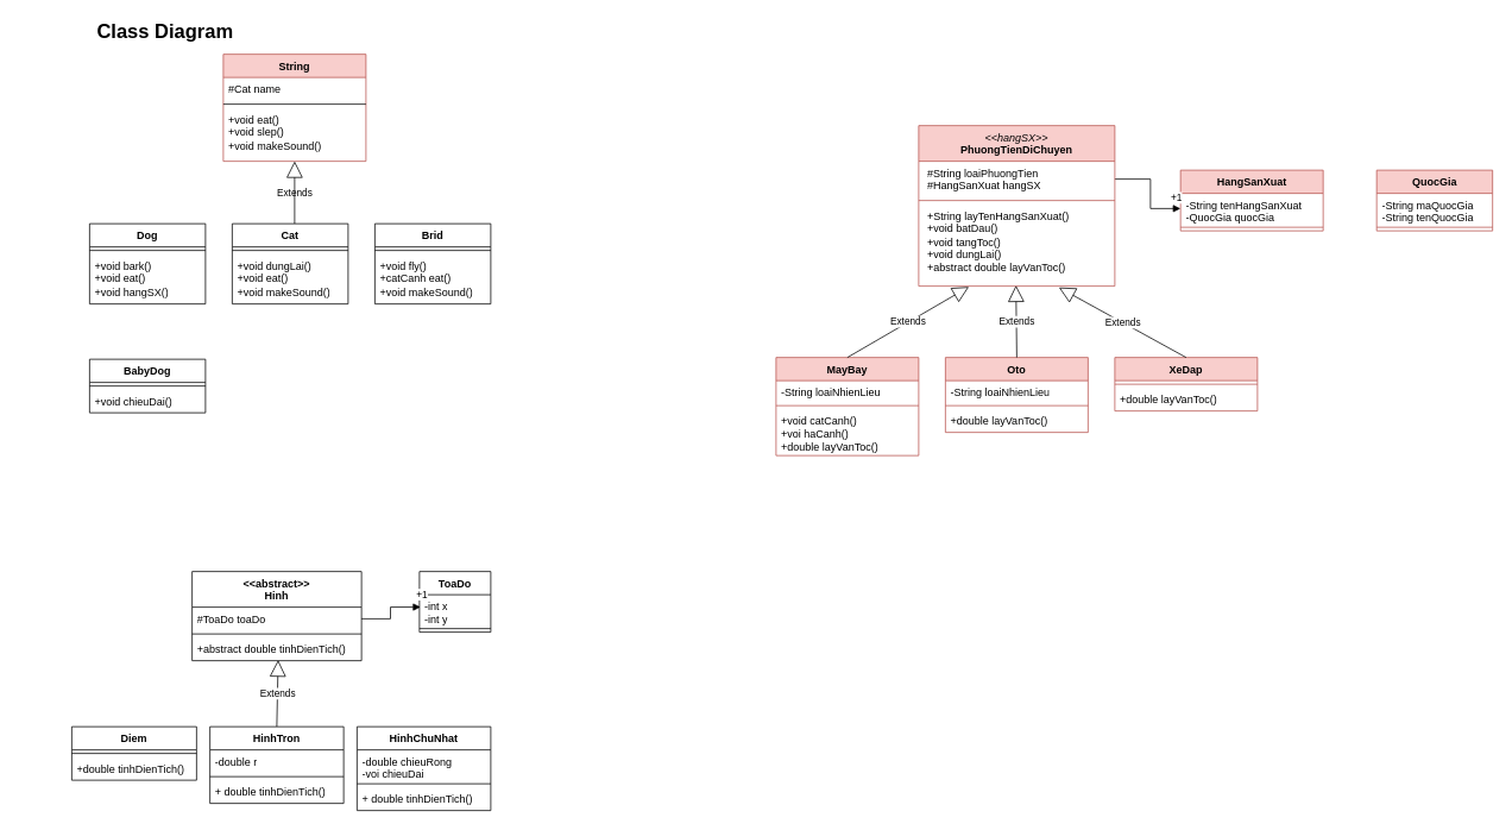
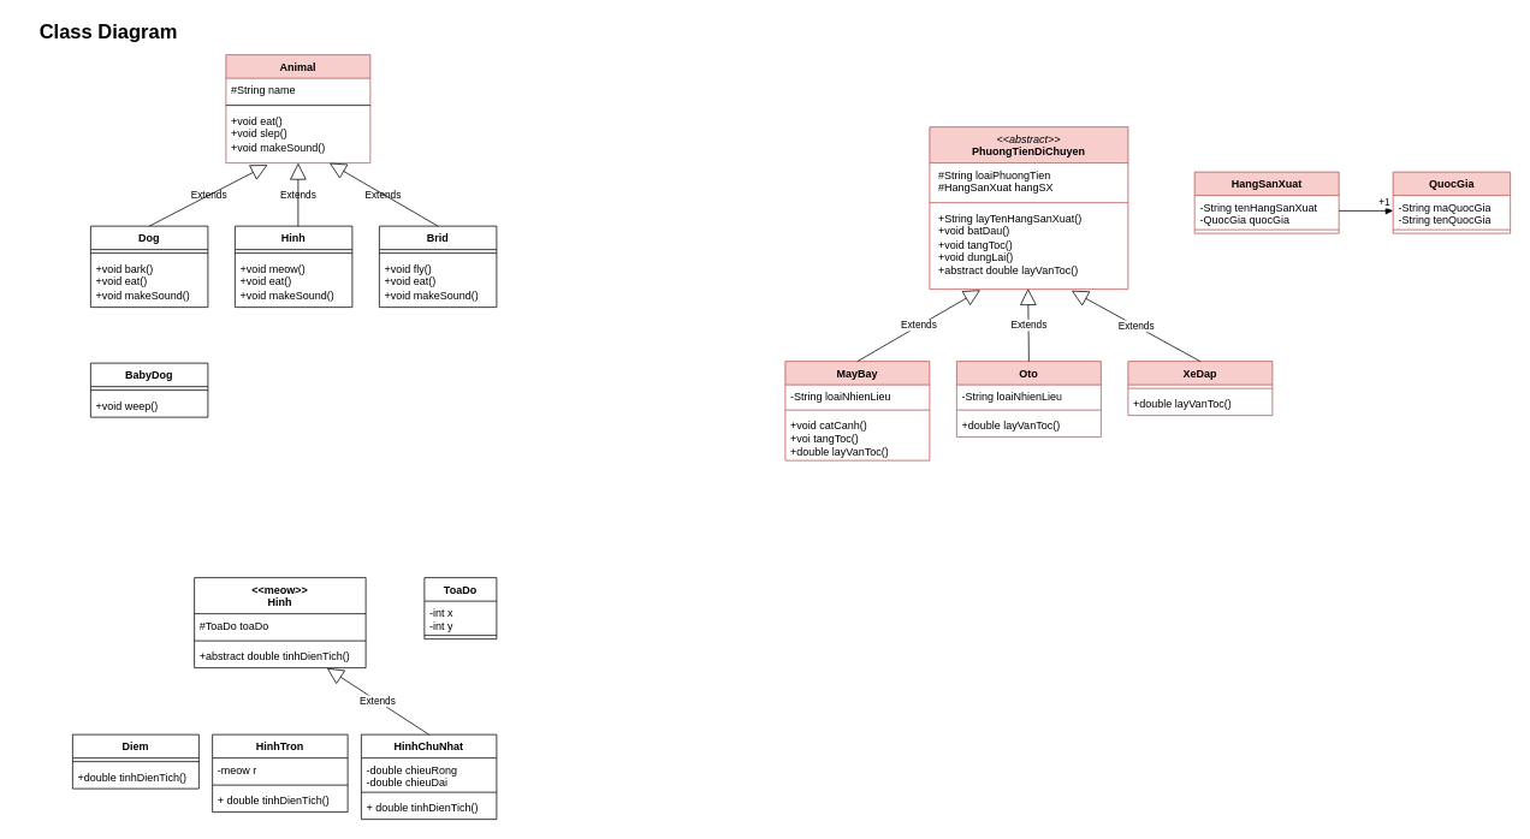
- <mxCell id="21" value="Class Diagram" style="text;html=1;align=center;verticalAlign=middle;whiteSpace=wrap;rounded=0;fontStyle=1;labelBackgroundColor=none;fontSize=22;" parent="1" vertex="1"><mxGeometry x="85" y="20" width="200" height="30" as="geometry" /></mxCell>
+ <mxCell id="21" value="Class Diagram" style="text;html=1;align=center;verticalAlign=middle;whiteSpace=wrap;rounded=0;fontStyle=1;labelBackgroundColor=none;fontSize=22;" parent="1" vertex="1"><mxGeometry x="20" y="20" width="200" height="30" as="geometry" /></mxCell>
- <mxCell id="2" value="String" style="swimlane;fontStyle=1;align=center;verticalAlign=top;childLayout=stackLayout;horizontal=1;startSize=26;horizontalStack=0;resizeParent=1;resizeParentMax=0;resizeLast=0;collapsible=1;marginBottom=0;whiteSpace=wrap;html=1;labelBackgroundColor=none;fillColor=#f8cecc;strokeColor=#b85450;" parent="1" vertex="1"><mxGeometry x="250" y="60" width="160" height="120" as="geometry" /></mxCell>
+ <mxCell id="2" value="Animal" style="swimlane;fontStyle=1;align=center;verticalAlign=top;childLayout=stackLayout;horizontal=1;startSize=26;horizontalStack=0;resizeParent=1;resizeParentMax=0;resizeLast=0;collapsible=1;marginBottom=0;whiteSpace=wrap;html=1;labelBackgroundColor=none;fillColor=#f8cecc;strokeColor=#b85450;" parent="1" vertex="1"><mxGeometry x="250" y="60" width="160" height="120" as="geometry" /></mxCell>
- <mxCell id="3" value="#Cat name" style="text;align=left;verticalAlign=top;spacingLeft=4;spacingRight=4;overflow=hidden;rotatable=0;points=[[0,0.5],[1,0.5]];portConstraint=eastwest;whiteSpace=wrap;html=1;labelBackgroundColor=none;" parent="2" vertex="1"><mxGeometry y="26" width="160" height="26" as="geometry" /></mxCell>
+ <mxCell id="3" value="#String name" style="text;align=left;verticalAlign=top;spacingLeft=4;spacingRight=4;overflow=hidden;rotatable=0;points=[[0,0.5],[1,0.5]];portConstraint=eastwest;whiteSpace=wrap;html=1;labelBackgroundColor=none;" parent="2" vertex="1"><mxGeometry y="26" width="160" height="26" as="geometry" /></mxCell>
- <mxCell id="68" value="&lt;i style=&quot;font-weight: 400;&quot;&gt;&amp;lt;&amp;lt;hangSX&amp;gt;&amp;gt;&lt;/i&gt;&lt;br style=&quot;font-weight: 400;&quot;&gt;&lt;b&gt;PhuongTienDiChuyen&lt;/b&gt;" style="swimlane;fontStyle=1;align=center;verticalAlign=top;childLayout=stackLayout;horizontal=1;startSize=40;horizontalStack=0;resizeParent=1;resizeParentMax=0;resizeLast=0;collapsible=1;marginBottom=0;whiteSpace=wrap;html=1;fillColor=#f8cecc;strokeColor=#b85450;" parent="1" vertex="1"><mxGeometry x="1030" y="140" width="220" height="180" as="geometry" /></mxCell>
+ <mxCell id="68" value="&lt;i style=&quot;font-weight: 400;&quot;&gt;&amp;lt;&amp;lt;abstract&amp;gt;&amp;gt;&lt;/i&gt;&lt;br style=&quot;font-weight: 400;&quot;&gt;&lt;b&gt;PhuongTienDiChuyen&lt;/b&gt;" style="swimlane;fontStyle=1;align=center;verticalAlign=top;childLayout=stackLayout;horizontal=1;startSize=40;horizontalStack=0;resizeParent=1;resizeParentMax=0;resizeLast=0;collapsible=1;marginBottom=0;whiteSpace=wrap;html=1;fillColor=#f8cecc;strokeColor=#b85450;" parent="1" vertex="1"><mxGeometry x="1030" y="140" width="220" height="180" as="geometry" /></mxCell>
- <mxCell id="47" value="" style="endArrow=block;endFill=1;html=1;edgeStyle=orthogonalEdgeStyle;align=left;verticalAlign=top;rounded=0;exitX=1;exitY=0.5;exitDx=0;exitDy=0;entryX=0;entryY=0.5;entryDx=0;entryDy=0;" parent="1" source="69" target="45" edge="1"><mxGeometry x="-1" relative="1" as="geometry"><mxPoint x="1240" y="237" as="sourcePoint" /><mxPoint x="1310" y="290" as="targetPoint" /><Array as="points"><mxPoint x="1290" y="200" /><mxPoint x="1290" y="233" /></Array></mxGeometry></mxCell>
- <mxCell id="48" value="+1" style="edgeLabel;html=1;align=center;verticalAlign=middle;resizable=0;points=[];" parent="47" vertex="1" connectable="0"><mxGeometry x="0.343" y="1" relative="1" as="geometry"><mxPoint x="27" y="-12" as="offset" /></mxGeometry></mxCell>
+ <mxCell id="20" value="Extends" style="endArrow=block;endSize=16;endFill=0;html=1;rounded=0;exitX=0.5;exitY=0;exitDx=0;exitDy=0;entryX=0.717;entryY=1;entryDx=0;entryDy=0;entryPerimeter=0;labelBackgroundColor=none;fontColor=default;" parent="1" source="17" target="5" edge="1"><mxGeometry width="160" relative="1" as="geometry"><mxPoint x="515" y="250" as="sourcePoint" /><mxPoint x="515" y="166" as="targetPoint" /></mxGeometry></mxCell>
+ <mxCell id="12" value="Extends" style="endArrow=block;endSize=16;endFill=0;html=1;rounded=0;exitX=0.5;exitY=0;exitDx=0;exitDy=0;entryX=0.289;entryY=1.034;entryDx=0;entryDy=0;entryPerimeter=0;labelBackgroundColor=none;fontColor=default;" parent="1" source="6" target="5" edge="1"><mxGeometry width="160" relative="1" as="geometry"><mxPoint x="120" y="165" as="sourcePoint" /><mxPoint x="330" y="200" as="targetPoint" /></mxGeometry></mxCell>
+ <mxCell id="66" value="" style="html=1;verticalAlign=bottom;endArrow=block;curved=0;rounded=0;entryX=0;entryY=0.5;entryDx=0;entryDy=0;exitX=1;exitY=0.5;exitDx=0;exitDy=0;" parent="1" source="45" target="64" edge="1"><mxGeometry width="80" relative="1" as="geometry"><mxPoint x="1483.71" y="236" as="sourcePoint" /><mxPoint x="1592.71" y="223" as="targetPoint" /></mxGeometry></mxCell>
+ <mxCell id="67" value="+1" style="edgeLabel;html=1;align=center;verticalAlign=middle;resizable=0;points=[];" parent="66" vertex="1" connectable="0"><mxGeometry x="0.299" relative="1" as="geometry"><mxPoint x="11" y="-10" as="offset" /></mxGeometry></mxCell>
- <mxCell id="14" value="Cat" style="swimlane;fontStyle=1;align=center;verticalAlign=top;childLayout=stackLayout;horizontal=1;startSize=26;horizontalStack=0;resizeParent=1;resizeParentMax=0;resizeLast=0;collapsible=1;marginBottom=0;whiteSpace=wrap;html=1;labelBackgroundColor=none;" parent="1" vertex="1"><mxGeometry x="260" y="250" width="130" height="90" as="geometry" /></mxCell>
+ <mxCell id="14" value="Hinh" style="swimlane;fontStyle=1;align=center;verticalAlign=top;childLayout=stackLayout;horizontal=1;startSize=26;horizontalStack=0;resizeParent=1;resizeParentMax=0;resizeLast=0;collapsible=1;marginBottom=0;whiteSpace=wrap;html=1;labelBackgroundColor=none;" parent="1" vertex="1"><mxGeometry x="260" y="250" width="130" height="90" as="geometry" /></mxCell>
- <mxCell id="8" value="+void bark()&lt;div&gt;+void eat()&lt;/div&gt;&lt;div&gt;+void hangSX()&lt;/div&gt;" style="text;align=left;verticalAlign=top;spacingLeft=4;spacingRight=4;overflow=hidden;rotatable=0;points=[[0,0.5],[1,0.5]];portConstraint=eastwest;whiteSpace=wrap;html=1;labelBackgroundColor=none;" parent="6" vertex="1"><mxGeometry y="34" width="130" height="56" as="geometry" /></mxCell>
+ <mxCell id="8" value="+void bark()&lt;div&gt;+void eat()&lt;/div&gt;&lt;div&gt;+void makeSound()&lt;/div&gt;" style="text;align=left;verticalAlign=top;spacingLeft=4;spacingRight=4;overflow=hidden;rotatable=0;points=[[0,0.5],[1,0.5]];portConstraint=eastwest;whiteSpace=wrap;html=1;labelBackgroundColor=none;" parent="6" vertex="1"><mxGeometry y="34" width="130" height="56" as="geometry" /></mxCell>
- <mxCell id="16" value="+void dungLai()&lt;div&gt;&lt;div&gt;+void eat()&lt;/div&gt;&lt;div&gt;+void makeSound()&lt;/div&gt;&lt;/div&gt;" style="text;align=left;verticalAlign=top;spacingLeft=4;spacingRight=4;overflow=hidden;rotatable=0;points=[[0,0.5],[1,0.5]];portConstraint=eastwest;whiteSpace=wrap;html=1;labelBackgroundColor=none;" parent="14" vertex="1"><mxGeometry y="34" width="130" height="56" as="geometry" /></mxCell>
+ <mxCell id="16" value="+void meow()&lt;div&gt;&lt;div&gt;+void eat()&lt;/div&gt;&lt;div&gt;+void makeSound()&lt;/div&gt;&lt;/div&gt;" style="text;align=left;verticalAlign=top;spacingLeft=4;spacingRight=4;overflow=hidden;rotatable=0;points=[[0,0.5],[1,0.5]];portConstraint=eastwest;whiteSpace=wrap;html=1;labelBackgroundColor=none;" parent="14" vertex="1"><mxGeometry y="34" width="130" height="56" as="geometry" /></mxCell>
- <mxCell id="19" value="+void fly()&lt;div&gt;&lt;div&gt;+catCanh eat()&lt;/div&gt;&lt;div&gt;+void makeSound()&lt;/div&gt;&lt;/div&gt;" style="text;align=left;verticalAlign=top;spacingLeft=4;spacingRight=4;overflow=hidden;rotatable=0;points=[[0,0.5],[1,0.5]];portConstraint=eastwest;whiteSpace=wrap;html=1;labelBackgroundColor=none;" parent="17" vertex="1"><mxGeometry y="34" width="130" height="56" as="geometry" /></mxCell>
+ <mxCell id="19" value="+void fly()&lt;div&gt;&lt;div&gt;+void eat()&lt;/div&gt;&lt;div&gt;+void makeSound()&lt;/div&gt;&lt;/div&gt;" style="text;align=left;verticalAlign=top;spacingLeft=4;spacingRight=4;overflow=hidden;rotatable=0;points=[[0,0.5],[1,0.5]];portConstraint=eastwest;whiteSpace=wrap;html=1;labelBackgroundColor=none;" parent="17" vertex="1"><mxGeometry y="34" width="130" height="56" as="geometry" /></mxCell>
- <mxCell id="11" value="+void chieuDai()" style="text;align=left;verticalAlign=top;spacingLeft=4;spacingRight=4;overflow=hidden;rotatable=0;points=[[0,0.5],[1,0.5]];portConstraint=eastwest;whiteSpace=wrap;html=1;labelBackgroundColor=none;" parent="9" vertex="1"><mxGeometry y="34" width="130" height="26" as="geometry" /></mxCell>
+ <mxCell id="11" value="+void weep()" style="text;align=left;verticalAlign=top;spacingLeft=4;spacingRight=4;overflow=hidden;rotatable=0;points=[[0,0.5],[1,0.5]];portConstraint=eastwest;whiteSpace=wrap;html=1;labelBackgroundColor=none;" parent="9" vertex="1"><mxGeometry y="34" width="130" height="26" as="geometry" /></mxCell>
- <mxCell id="52" value="+void catCanh()&lt;div&gt;+voi haCanh()&lt;/div&gt;&lt;div&gt;+&lt;span style=&quot;background-color: transparent; color: light-dark(rgb(0, 0, 0), rgb(255, 255, 255));&quot;&gt;double layVanToc()&lt;/span&gt;&lt;/div&gt;" style="text;strokeColor=none;fillColor=none;align=left;verticalAlign=top;spacingLeft=4;spacingRight=4;overflow=hidden;rotatable=0;points=[[0,0.5],[1,0.5]];portConstraint=eastwest;whiteSpace=wrap;html=1;" parent="49" vertex="1"><mxGeometry y="58" width="160" height="52" as="geometry" /></mxCell>
+ <mxCell id="52" value="+void catCanh()&lt;div&gt;+voi tangToc()&lt;/div&gt;&lt;div&gt;+&lt;span style=&quot;background-color: transparent; color: light-dark(rgb(0, 0, 0), rgb(255, 255, 255));&quot;&gt;double layVanToc()&lt;/span&gt;&lt;/div&gt;" style="text;strokeColor=none;fillColor=none;align=left;verticalAlign=top;spacingLeft=4;spacingRight=4;overflow=hidden;rotatable=0;points=[[0,0.5],[1,0.5]];portConstraint=eastwest;whiteSpace=wrap;html=1;" parent="49" vertex="1"><mxGeometry y="58" width="160" height="52" as="geometry" /></mxCell>
- <mxCell id="25" value="&lt;div&gt;&amp;lt;&amp;lt;abstract&amp;gt;&amp;gt;&lt;/div&gt;Hinh" style="swimlane;fontStyle=1;align=center;verticalAlign=top;childLayout=stackLayout;horizontal=1;startSize=40;horizontalStack=0;resizeParent=1;resizeParentMax=0;resizeLast=0;collapsible=1;marginBottom=0;whiteSpace=wrap;html=1;" parent="1" vertex="1"><mxGeometry x="215" y="640" width="190" height="100" as="geometry" /></mxCell>
+ <mxCell id="25" value="&lt;div&gt;&amp;lt;&amp;lt;meow&amp;gt;&amp;gt;&lt;/div&gt;Hinh" style="swimlane;fontStyle=1;align=center;verticalAlign=top;childLayout=stackLayout;horizontal=1;startSize=40;horizontalStack=0;resizeParent=1;resizeParentMax=0;resizeLast=0;collapsible=1;marginBottom=0;whiteSpace=wrap;html=1;" parent="1" vertex="1"><mxGeometry x="215" y="640" width="190" height="100" as="geometry" /></mxCell>
- <mxCell id="32" value="" style="endArrow=block;endFill=1;html=1;edgeStyle=orthogonalEdgeStyle;align=left;verticalAlign=top;rounded=0;exitX=1;exitY=0.5;exitDx=0;exitDy=0;entryX=0.016;entryY=0.408;entryDx=0;entryDy=0;entryPerimeter=0;" parent="1" source="26" target="23" edge="1"><mxGeometry x="-1" relative="1" as="geometry"><mxPoint x="380" y="781" as="sourcePoint" /><mxPoint x="460" y="701" as="targetPoint" /></mxGeometry></mxCell>
- <mxCell id="33" value="+1" style="edgeLabel;resizable=0;html=1;align=left;verticalAlign=bottom;" parent="32" connectable="0" vertex="1"><mxGeometry x="-1" relative="1" as="geometry"><mxPoint x="60" y="-19" as="offset" /></mxGeometry></mxCell>
+ <mxCell id="43" value="Extends" style="endArrow=block;endSize=16;endFill=0;html=1;rounded=0;exitX=0.5;exitY=0;exitDx=0;exitDy=0;entryX=0.773;entryY=1.011;entryDx=0;entryDy=0;entryPerimeter=0;" parent="1" source="39" target="28" edge="1"><mxGeometry width="160" relative="1" as="geometry"><mxPoint x="305" y="811" as="sourcePoint" /><mxPoint x="360" y="750" as="targetPoint" /></mxGeometry></mxCell>
- <mxCell id="34" value="Extends" style="endArrow=block;endSize=16;endFill=0;html=1;rounded=0;entryX=0.508;entryY=0.975;entryDx=0;entryDy=0;entryPerimeter=0;exitX=0.5;exitY=0;exitDx=0;exitDy=0;" parent="1" source="35" target="28" edge="1"><mxGeometry width="160" relative="1" as="geometry"><mxPoint x="390" y="801" as="sourcePoint" /><mxPoint x="271" y="761" as="targetPoint" /></mxGeometry></mxCell>
- <mxCell id="36" value="-double r" style="text;strokeColor=none;fillColor=none;align=left;verticalAlign=top;spacingLeft=4;spacingRight=4;overflow=hidden;rotatable=0;points=[[0,0.5],[1,0.5]];portConstraint=eastwest;whiteSpace=wrap;html=1;" parent="35" vertex="1"><mxGeometry y="26" width="150" height="26" as="geometry" /></mxCell>
+ <mxCell id="36" value="-meow r" style="text;strokeColor=none;fillColor=none;align=left;verticalAlign=top;spacingLeft=4;spacingRight=4;overflow=hidden;rotatable=0;points=[[0,0.5],[1,0.5]];portConstraint=eastwest;whiteSpace=wrap;html=1;" parent="35" vertex="1"><mxGeometry y="26" width="150" height="26" as="geometry" /></mxCell>
- <mxCell id="40" value="-double chieuRong&lt;div&gt;-voi chieuDai&lt;/div&gt;" style="text;strokeColor=none;fillColor=none;align=left;verticalAlign=top;spacingLeft=4;spacingRight=4;overflow=hidden;rotatable=0;points=[[0,0.5],[1,0.5]];portConstraint=eastwest;whiteSpace=wrap;html=1;" parent="39" vertex="1"><mxGeometry y="26" width="150" height="34" as="geometry" /></mxCell>
+ <mxCell id="40" value="-double chieuRong&lt;div&gt;-double chieuDai&lt;/div&gt;" style="text;strokeColor=none;fillColor=none;align=left;verticalAlign=top;spacingLeft=4;spacingRight=4;overflow=hidden;rotatable=0;points=[[0,0.5],[1,0.5]];portConstraint=eastwest;whiteSpace=wrap;html=1;" parent="39" vertex="1"><mxGeometry y="26" width="150" height="34" as="geometry" /></mxCell>
